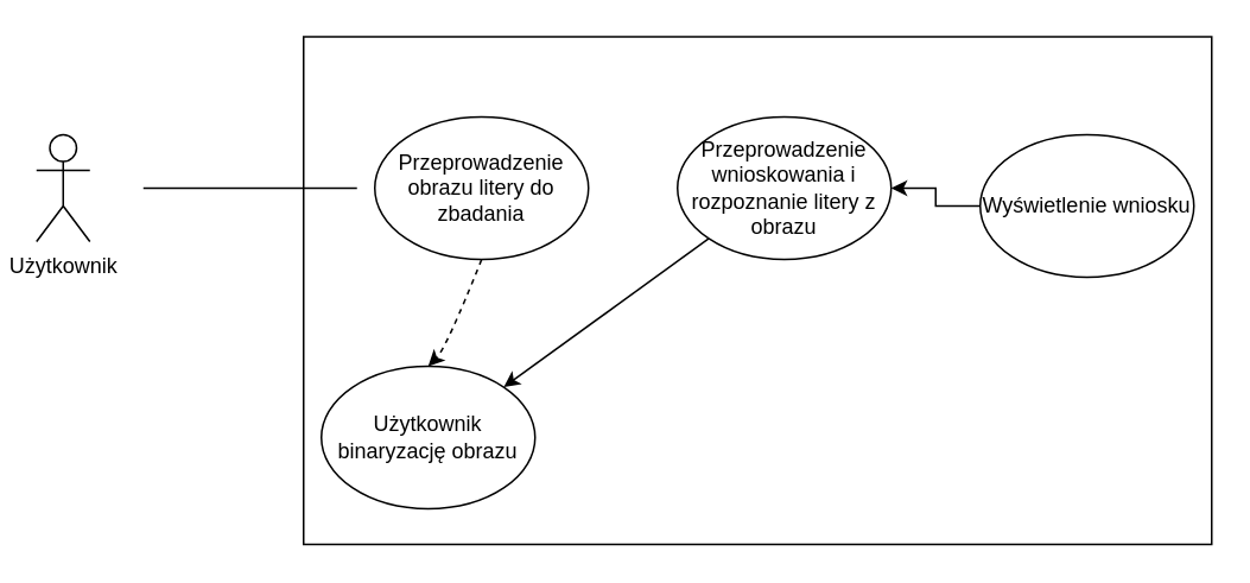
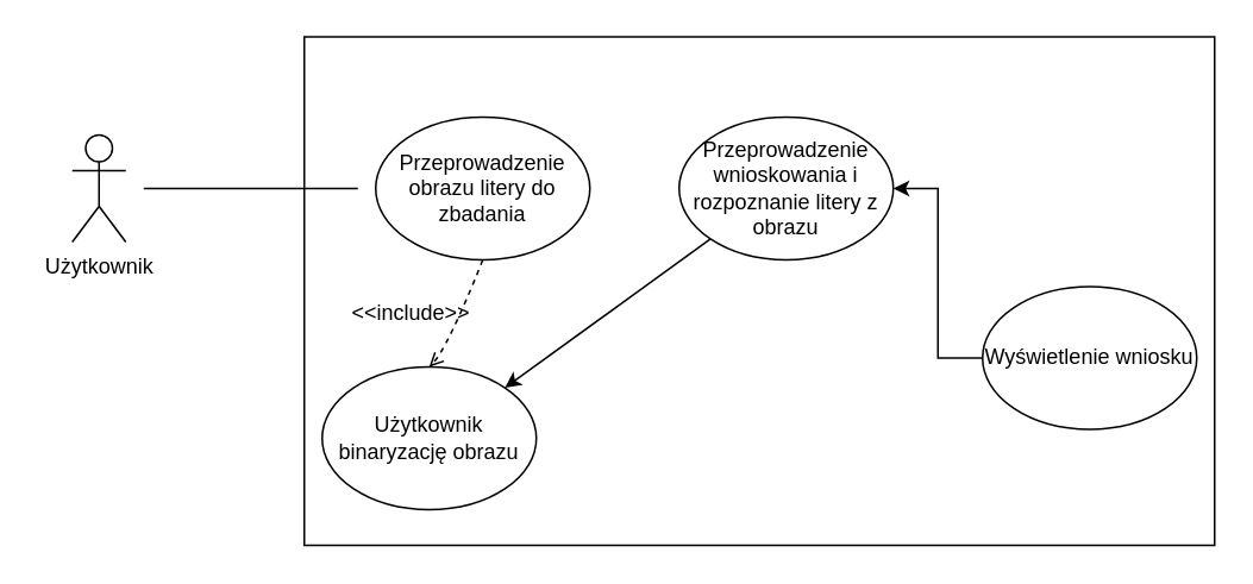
- <mxCell id="2" value="Użytkownik" style="shape=umlActor;verticalLabelPosition=bottom;labelBackgroundColor=#ffffff;verticalAlign=top;html=1;outlineConnect=0;" vertex="1" parent="1"><mxGeometry x="20" y="75" width="30" height="60" as="geometry" /></mxCell>
+ <mxCell id="2" value="Użytkownik" style="shape=umlActor;verticalLabelPosition=bottom;labelBackgroundColor=#ffffff;verticalAlign=top;html=1;outlineConnect=0;" vertex="1" parent="1"><mxGeometry x="40" y="75" width="30" height="60" as="geometry" /></mxCell>
- <mxCell id="12" value="Wyświetlenie wniosku" style="ellipse;whiteSpace=wrap;html=1;" vertex="1" parent="1"><mxGeometry x="550" y="75" width="120" height="80" as="geometry" /></mxCell>
+ <mxCell id="12" value="Wyświetlenie wniosku" style="ellipse;whiteSpace=wrap;html=1;" vertex="1" parent="1"><mxGeometry x="550" y="160" width="120" height="80" as="geometry" /></mxCell>
+ <mxCell id="8" value="&lt;div&gt;&amp;lt;&amp;lt;include&amp;gt;&amp;gt;&lt;/div&gt;" style="text;html=1;strokeColor=none;fillColor=none;align=center;verticalAlign=middle;whiteSpace=wrap;rounded=0;" vertex="1" parent="1"><mxGeometry x="210" y="165" width="40" height="20" as="geometry" /></mxCell>
- <mxCell id="6" value="" style="curved=1;endArrow=classic;html=1;dashed=1;entryX=0.5;entryY=0;entryDx=0;entryDy=0;exitX=0.5;exitY=1;exitDx=0;exitDy=0;" edge="1" parent="1" source="5" target="7"><mxGeometry width="50" height="50" relative="1" as="geometry"><mxPoint x="302" y="235" as="sourcePoint" /><mxPoint x="-20" y="325" as="targetPoint" /><Array as="points"><mxPoint x="250" y="195" /></Array></mxGeometry></mxCell>
+ <mxCell id="6" value="" style="curved=1;endArrow=open;html=1;dashed=1;entryX=0.5;entryY=0;entryDx=0;entryDy=0;exitX=0.5;exitY=1;exitDx=0;exitDy=0;" edge="1" parent="1" source="5" target="7"><mxGeometry width="50" height="50" relative="1" as="geometry"><mxPoint x="302" y="235" as="sourcePoint" /><mxPoint x="-20" y="325" as="targetPoint" /><Array as="points"><mxPoint x="250" y="195" /></Array></mxGeometry></mxCell>
